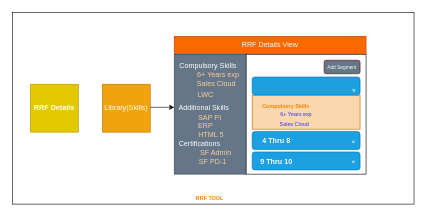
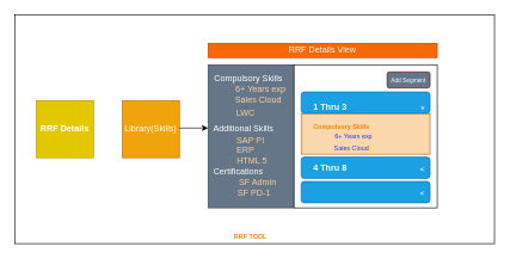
- <mxCell id="5" value="RRF Details View" style="rounded=0;whiteSpace=wrap;html=1;fillColor=#fa6800;strokeColor=#C73500;fontColor=#ffffff;" vertex="1" parent="1"><mxGeometry x="290" y="60" width="320" height="30" as="geometry" /></mxCell>
+ <mxCell id="5" value="RRF Details View" style="rounded=0;whiteSpace=wrap;html=1;fillColor=#fa6800;strokeColor=#C73500;fontColor=#ffffff;" vertex="1" parent="1"><mxGeometry x="290" y="60" width="320" height="20" as="geometry" /></mxCell>
+ <mxCell id="21" value="&lt;font color=&quot;#ffffff&quot;&gt;&lt;b&gt;1 Thru 3&lt;/b&gt;&lt;/font&gt;" style="text;html=1;align=center;verticalAlign=middle;resizable=0;points=[];autosize=1;fontColor=#FFCC99;" vertex="1" parent="1"><mxGeometry x="430" y="139" width="60" height="20" as="geometry" /></mxCell>
- <mxCell id="30" value="&lt;font color=&quot;#ffffff&quot;&gt;&lt;b&gt;9 Thru 10&lt;/b&gt;&lt;/font&gt;" style="text;html=1;align=center;verticalAlign=middle;resizable=0;points=[];autosize=1;fontColor=#FFCC99;" vertex="1" parent="1"><mxGeometry x="425" y="260" width="70" height="20" as="geometry" /></mxCell>
